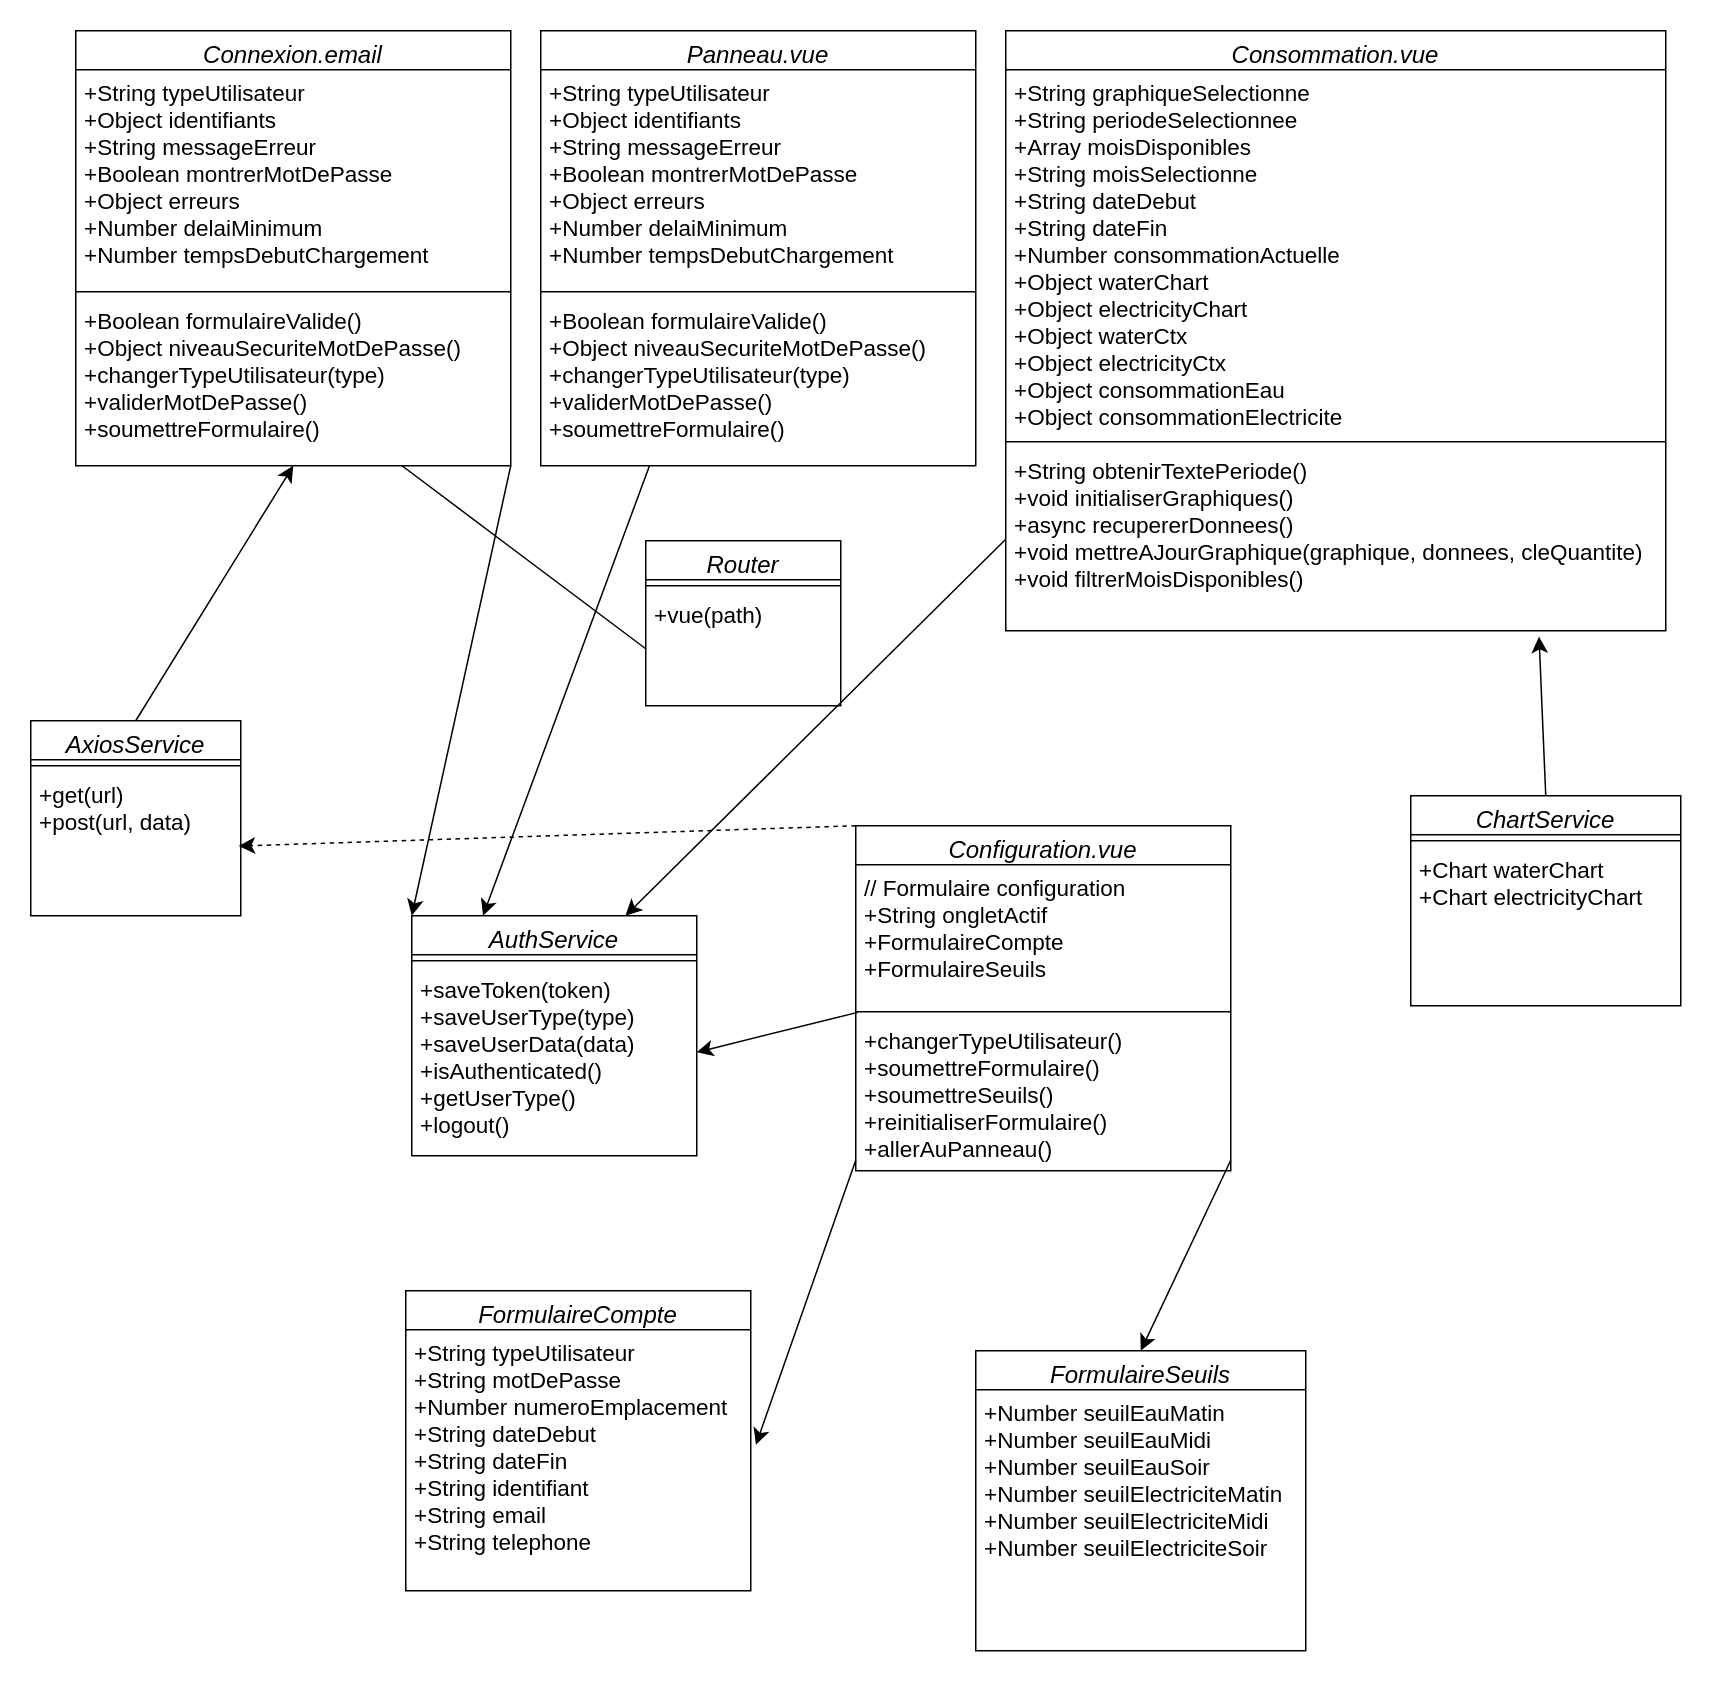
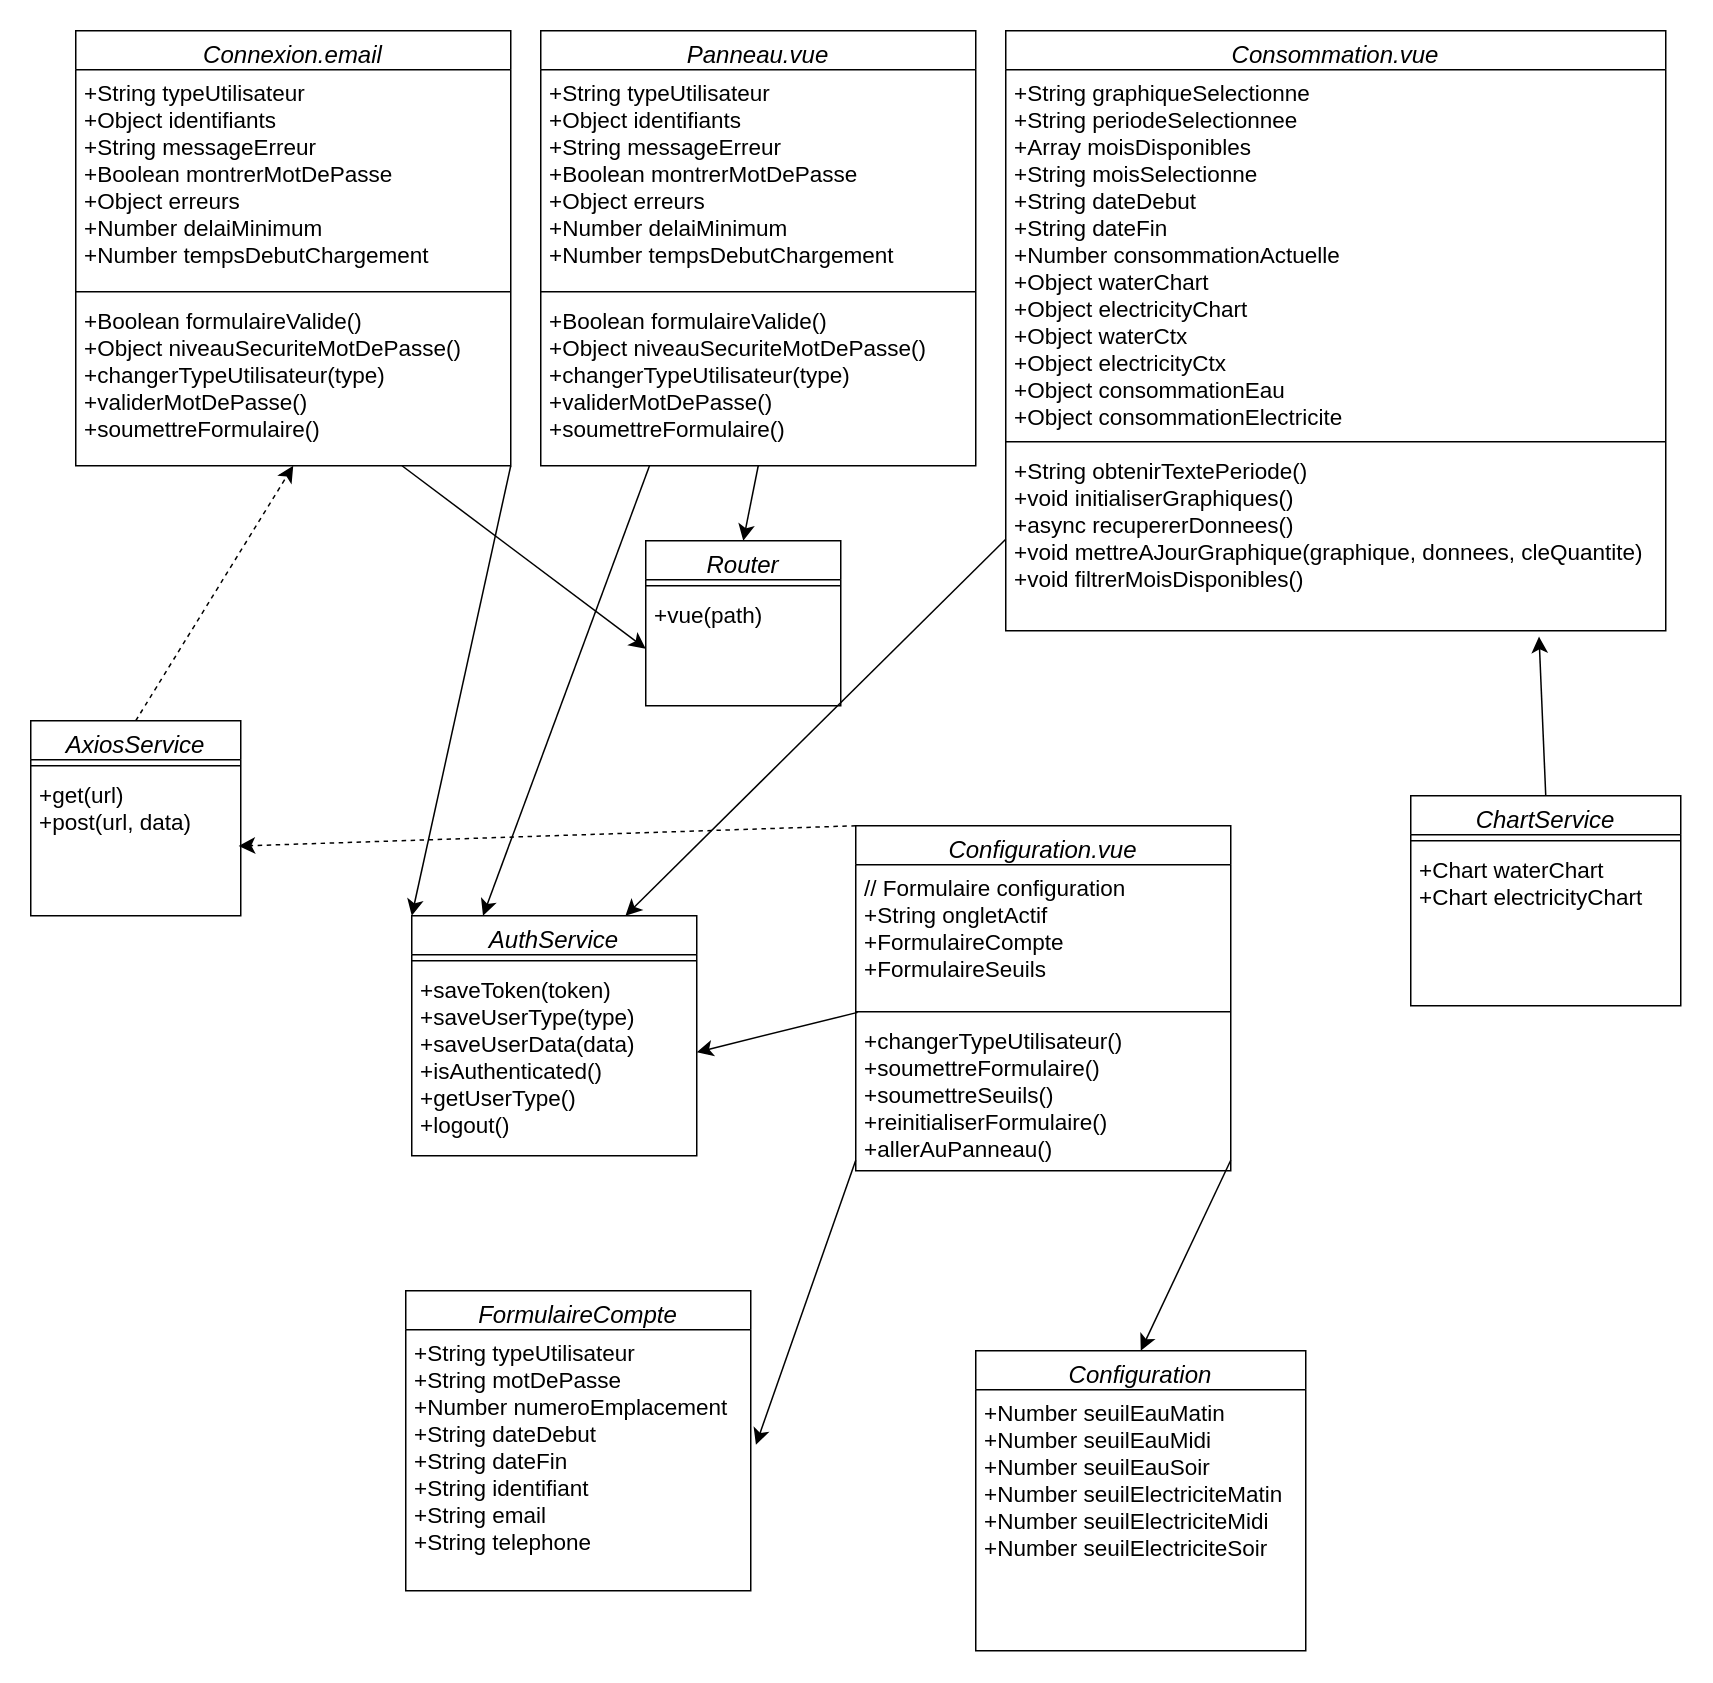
+ <mxCell id="23" style="edgeStyle=none;curved=1;rounded=0;orthogonalLoop=1;jettySize=auto;html=1;exitX=0.5;exitY=1;exitDx=0;exitDy=0;entryX=0.5;entryY=0;entryDx=0;entryDy=0;fontSize=12;startSize=8;endSize=8;" edge="1" parent="1" source="24" target="16"><mxGeometry relative="1" as="geometry" /></mxCell>
- <mxCell id="12" style="edgeStyle=none;curved=1;rounded=0;orthogonalLoop=1;jettySize=auto;html=1;exitX=0.5;exitY=0;exitDx=0;exitDy=0;entryX=0.5;entryY=1;entryDx=0;entryDy=0;fontSize=12;startSize=8;endSize=8;" edge="1" parent="1" source="13" target="4"><mxGeometry relative="1" as="geometry" /></mxCell>
+ <mxCell id="12" style="edgeStyle=none;curved=1;rounded=0;orthogonalLoop=1;jettySize=auto;html=1;exitX=0.5;exitY=0;exitDx=0;exitDy=0;entryX=0.5;entryY=1;entryDx=0;entryDy=0;fontSize=12;startSize=8;endSize=8;dashed=1;" edge="1" parent="1" source="13" target="4"><mxGeometry relative="1" as="geometry" /></mxCell>
- <mxCell id="3" style="edgeStyle=none;curved=1;rounded=0;orthogonalLoop=1;jettySize=auto;html=1;exitX=0.75;exitY=1;exitDx=0;exitDy=0;entryX=0;entryY=0.5;entryDx=0;entryDy=0;fontSize=12;startSize=8;endSize=8;endArrow=none;" edge="1" parent="1" source="4" target="18"><mxGeometry relative="1" as="geometry" /></mxCell>
+ <mxCell id="3" style="edgeStyle=none;curved=1;rounded=0;orthogonalLoop=1;jettySize=auto;html=1;exitX=0.75;exitY=1;exitDx=0;exitDy=0;entryX=0;entryY=0.5;entryDx=0;entryDy=0;fontSize=12;startSize=8;endSize=8;" edge="1" parent="1" source="4" target="18"><mxGeometry relative="1" as="geometry" /></mxCell>
- <mxCell id="37" value="FormulaireSeuils" style="swimlane;fontStyle=2;align=center;verticalAlign=top;childLayout=stackLayout;horizontal=1;startSize=26;horizontalStack=0;resizeParent=1;resizeLast=0;collapsible=1;marginBottom=0;rounded=0;shadow=0;strokeWidth=1;fontSize=16;" vertex="1" parent="1"><mxGeometry x="650" y="900" width="220" height="200" as="geometry"><mxRectangle x="220" y="120" width="160" height="26" as="alternateBounds" /></mxGeometry></mxCell>
+ <mxCell id="37" value="Configuration" style="swimlane;fontStyle=2;align=center;verticalAlign=top;childLayout=stackLayout;horizontal=1;startSize=26;horizontalStack=0;resizeParent=1;resizeLast=0;collapsible=1;marginBottom=0;rounded=0;shadow=0;strokeWidth=1;fontSize=16;" vertex="1" parent="1"><mxGeometry x="650" y="900" width="220" height="200" as="geometry"><mxRectangle x="220" y="120" width="160" height="26" as="alternateBounds" /></mxGeometry></mxCell>
